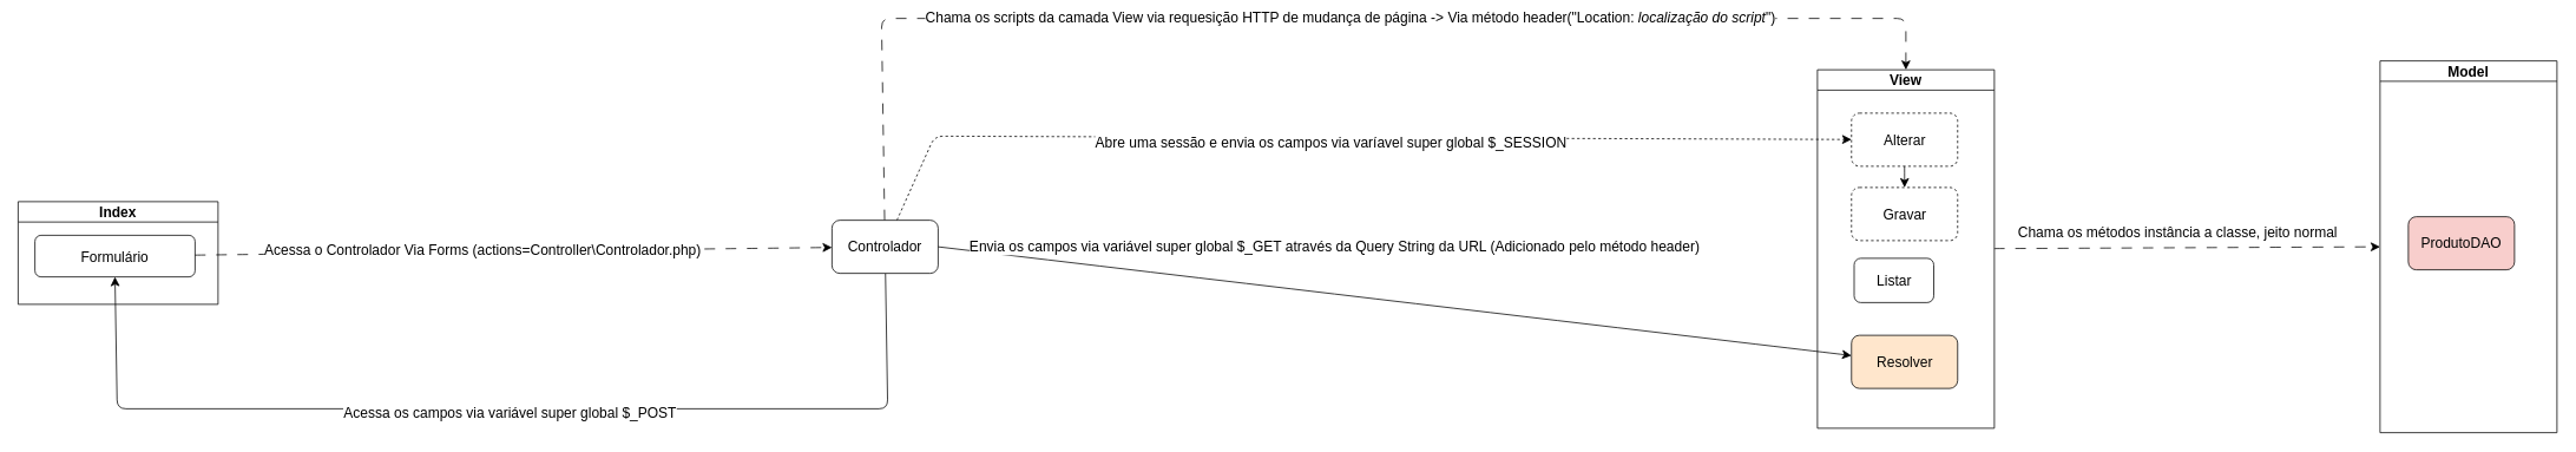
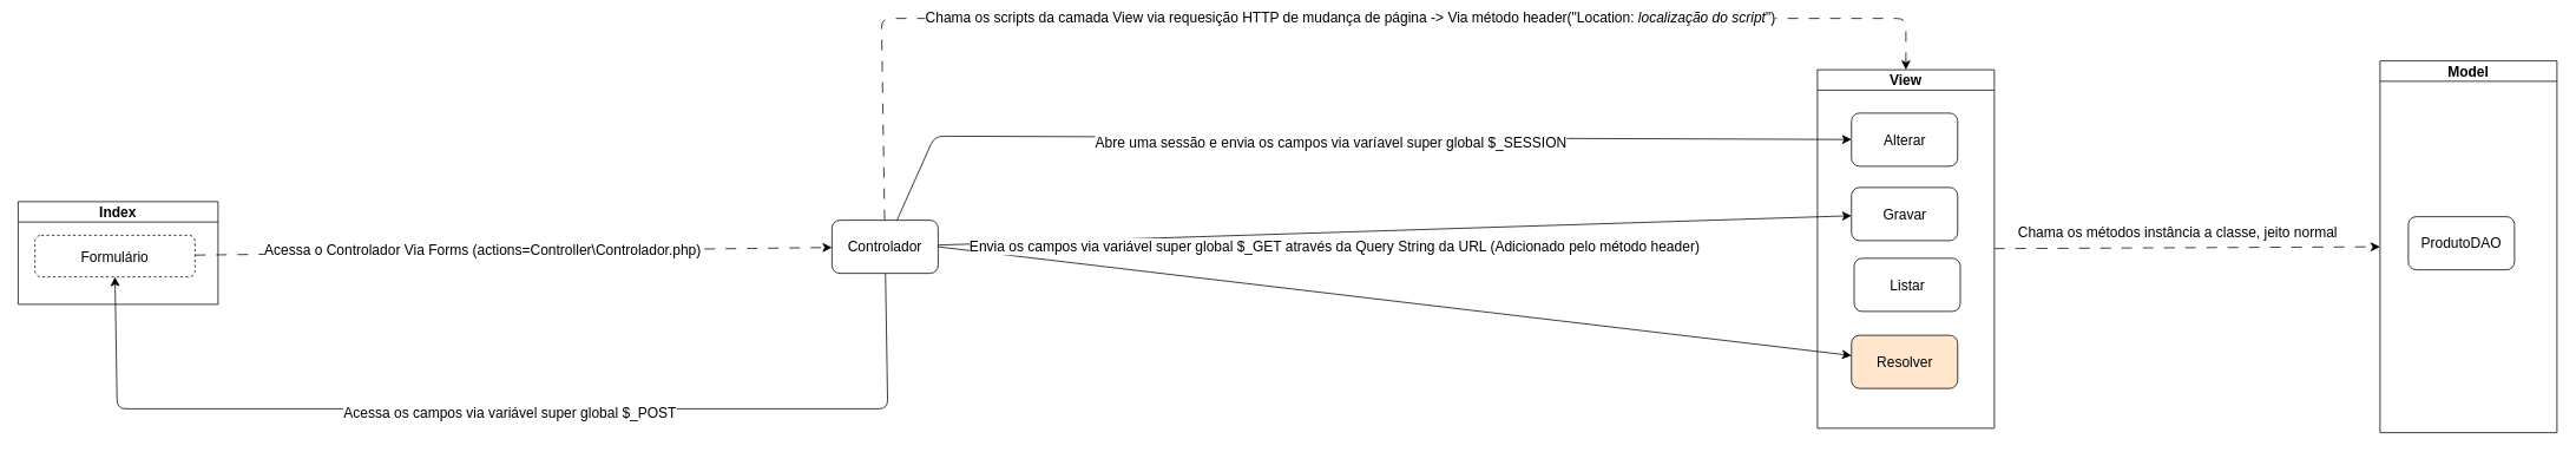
- <mxCell id="6" style="edgeStyle=none;rounded=1;orthogonalLoop=1;jettySize=auto;html=1;fontSize=12;startSize=8;endSize=8;dashed=1;" edge="1" parent="1" source="8" target="16"><mxGeometry relative="1" as="geometry"><Array as="points"><mxPoint x="1056" y="153" /></Array></mxGeometry></mxCell>
+ <mxCell id="6" style="edgeStyle=none;rounded=1;orthogonalLoop=1;jettySize=auto;html=1;fontSize=12;startSize=8;endSize=8;" edge="1" parent="1" source="8" target="16"><mxGeometry relative="1" as="geometry"><Array as="points"><mxPoint x="1056" y="153" /></Array></mxGeometry></mxCell>
- <mxCell id="16" value="Alterar" style="rounded=1;whiteSpace=wrap;html=1;fontSize=16;dashed=1;" vertex="1" parent="15"><mxGeometry x="38.5" y="49" width="120" height="60" as="geometry" /></mxCell>
+ <mxCell id="16" value="Alterar" style="rounded=1;whiteSpace=wrap;html=1;fontSize=16;" vertex="1" parent="15"><mxGeometry x="38.5" y="49" width="120" height="60" as="geometry" /></mxCell>
- <mxCell id="20" style="edgeStyle=none;curved=1;rounded=0;orthogonalLoop=1;jettySize=auto;html=1;fontSize=12;startSize=8;endSize=8;startArrow=classic;startFill=1;endArrow=none;endFill=0;" edge="1" parent="1" source="17" target="16"><mxGeometry relative="1" as="geometry" /></mxCell>
+ <mxCell id="20" style="edgeStyle=none;curved=1;rounded=0;orthogonalLoop=1;jettySize=auto;html=1;fontSize=12;startSize=8;endSize=8;startArrow=classic;startFill=1;endArrow=none;endFill=0;" edge="1" parent="1" source="17" target="8"><mxGeometry relative="1" as="geometry" /></mxCell>
- <mxCell id="17" value="Gravar" style="rounded=1;whiteSpace=wrap;html=1;fontSize=16;dashed=1;" vertex="1" parent="15"><mxGeometry x="38.5" y="133" width="120" height="60" as="geometry" /></mxCell>
+ <mxCell id="17" value="Gravar" style="rounded=1;whiteSpace=wrap;html=1;fontSize=16;" vertex="1" parent="15"><mxGeometry x="38.5" y="133" width="120" height="60" as="geometry" /></mxCell>
- <mxCell id="24" value="ProdutoDAO" style="rounded=1;whiteSpace=wrap;html=1;fontSize=16;fillColor=#f8cecc;" vertex="1" parent="23"><mxGeometry x="32" y="176" width="120" height="60" as="geometry" /></mxCell>
+ <mxCell id="24" value="ProdutoDAO" style="rounded=1;whiteSpace=wrap;html=1;fontSize=16;" vertex="1" parent="23"><mxGeometry x="32" y="176" width="120" height="60" as="geometry" /></mxCell>
- <mxCell id="10" value="Formulário" style="rounded=1;whiteSpace=wrap;html=1;fontSize=16;" vertex="1" parent="9"><mxGeometry x="19" y="38" width="181" height="47" as="geometry" /></mxCell>
+ <mxCell id="10" value="Formulário" style="rounded=1;whiteSpace=wrap;html=1;fontSize=16;dashed=1;" vertex="1" parent="9"><mxGeometry x="19" y="38" width="181" height="47" as="geometry" /></mxCell>
- <mxCell id="18" value="Listar" style="rounded=1;whiteSpace=wrap;html=1;fontSize=16;" vertex="1" parent="15"><mxGeometry x="41.5" y="213" width="90" height="50" as="geometry" /></mxCell>
+ <mxCell id="18" value="Listar" style="rounded=1;whiteSpace=wrap;html=1;fontSize=16;" vertex="1" parent="15"><mxGeometry x="41.5" y="213" width="120" height="60" as="geometry" /></mxCell>
